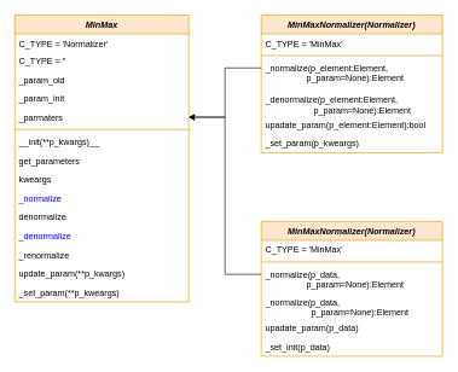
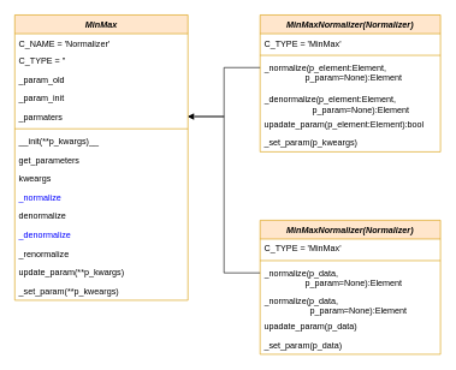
- <mxCell id="3" value="C_TYPE = 'Normalizer'" style="text;align=left;verticalAlign=top;spacingLeft=4;spacingRight=4;overflow=hidden;rotatable=0;points=[[0,0.5],[1,0.5]];portConstraint=eastwest;" parent="2" vertex="1"><mxGeometry y="26" width="240" height="24" as="geometry" /></mxCell>
+ <mxCell id="3" value="C_NAME = 'Normalizer'" style="text;align=left;verticalAlign=top;spacingLeft=4;spacingRight=4;overflow=hidden;rotatable=0;points=[[0,0.5],[1,0.5]];portConstraint=eastwest;" parent="2" vertex="1"><mxGeometry y="26" width="240" height="24" as="geometry" /></mxCell>
- <mxCell id="32" value="_set_init(p_data)" style="text;align=left;verticalAlign=top;spacingLeft=4;spacingRight=4;overflow=hidden;rotatable=0;points=[[0,0.5],[1,0.5]];portConstraint=eastwest;fontColor=#000000;" vertex="1" parent="26"><mxGeometry y="160" width="250" height="26" as="geometry" /></mxCell>
+ <mxCell id="32" value="_set_param(p_data)" style="text;align=left;verticalAlign=top;spacingLeft=4;spacingRight=4;overflow=hidden;rotatable=0;points=[[0,0.5],[1,0.5]];portConstraint=eastwest;fontColor=#000000;" vertex="1" parent="26"><mxGeometry y="160" width="250" height="26" as="geometry" /></mxCell>
